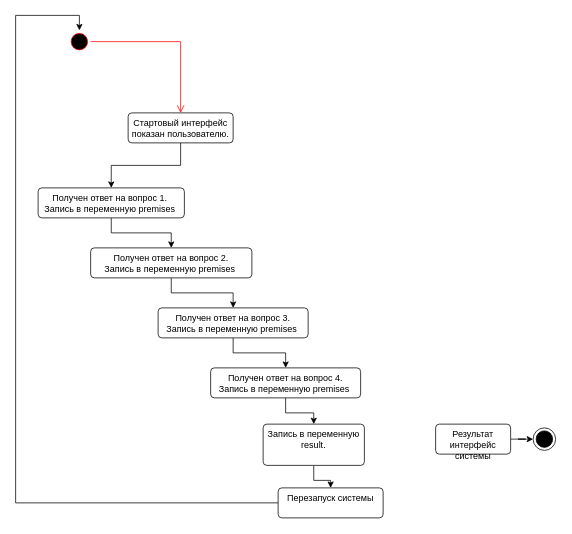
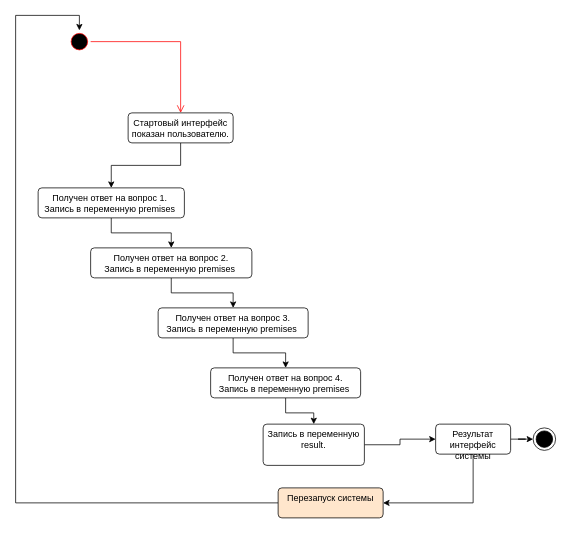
- <mxCell id="14" style="edgeStyle=orthogonalEdgeStyle;rounded=0;orthogonalLoop=1;jettySize=auto;html=1;" edge="1" parent="1" source="15" target="17"><mxGeometry relative="1" as="geometry" /></mxCell>
+ <mxCell id="14" style="edgeStyle=orthogonalEdgeStyle;rounded=0;orthogonalLoop=1;jettySize=auto;html=1;entryX=0;entryY=0.5;entryDx=0;entryDy=0;" edge="1" parent="1" source="15" target="21"><mxGeometry relative="1" as="geometry" /></mxCell>
- <mxCell id="17" value="Перезапуск системы" style="html=1;align=center;verticalAlign=top;rounded=1;absoluteArcSize=1;arcSize=10;dashed=0;whiteSpace=wrap;" vertex="1" parent="1"><mxGeometry x="370" y="650" width="140" height="40" as="geometry" /></mxCell>
+ <mxCell id="17" value="Перезапуск системы" style="html=1;align=center;verticalAlign=top;rounded=1;absoluteArcSize=1;arcSize=10;dashed=0;whiteSpace=wrap;fillColor=#ffe6cc;" vertex="1" parent="1"><mxGeometry x="370" y="650" width="140" height="40" as="geometry" /></mxCell>
+ <mxCell id="20" style="edgeStyle=orthogonalEdgeStyle;rounded=0;orthogonalLoop=1;jettySize=auto;html=1;entryX=1;entryY=0.5;entryDx=0;entryDy=0;" edge="1" parent="1" source="21" target="17"><mxGeometry relative="1" as="geometry"><Array as="points"><mxPoint x="630" y="670" /></Array></mxGeometry></mxCell>
